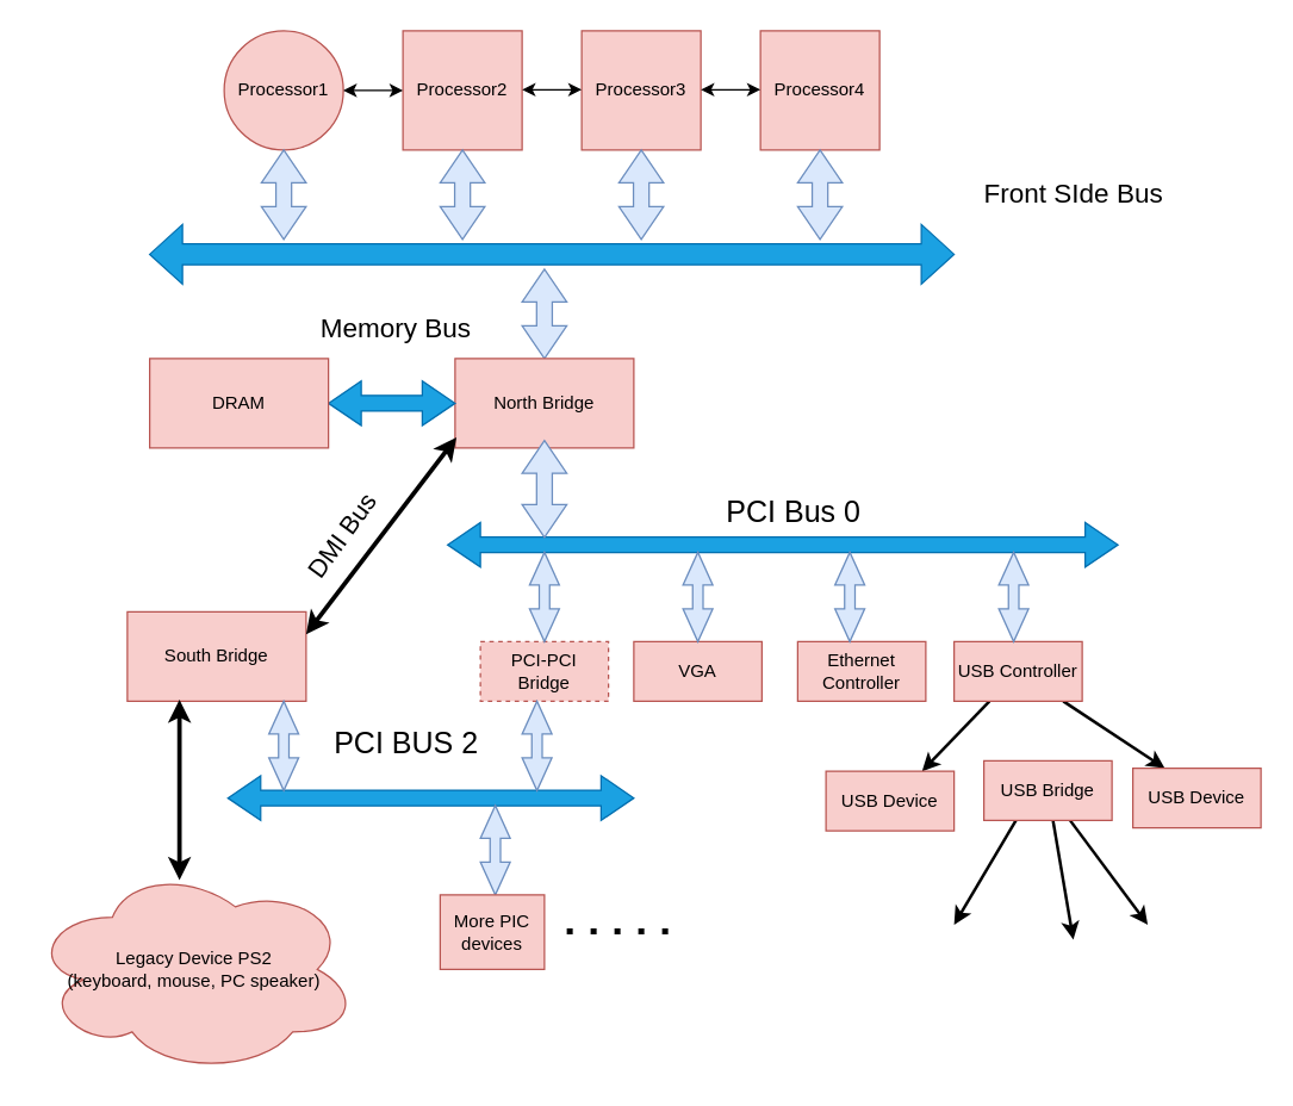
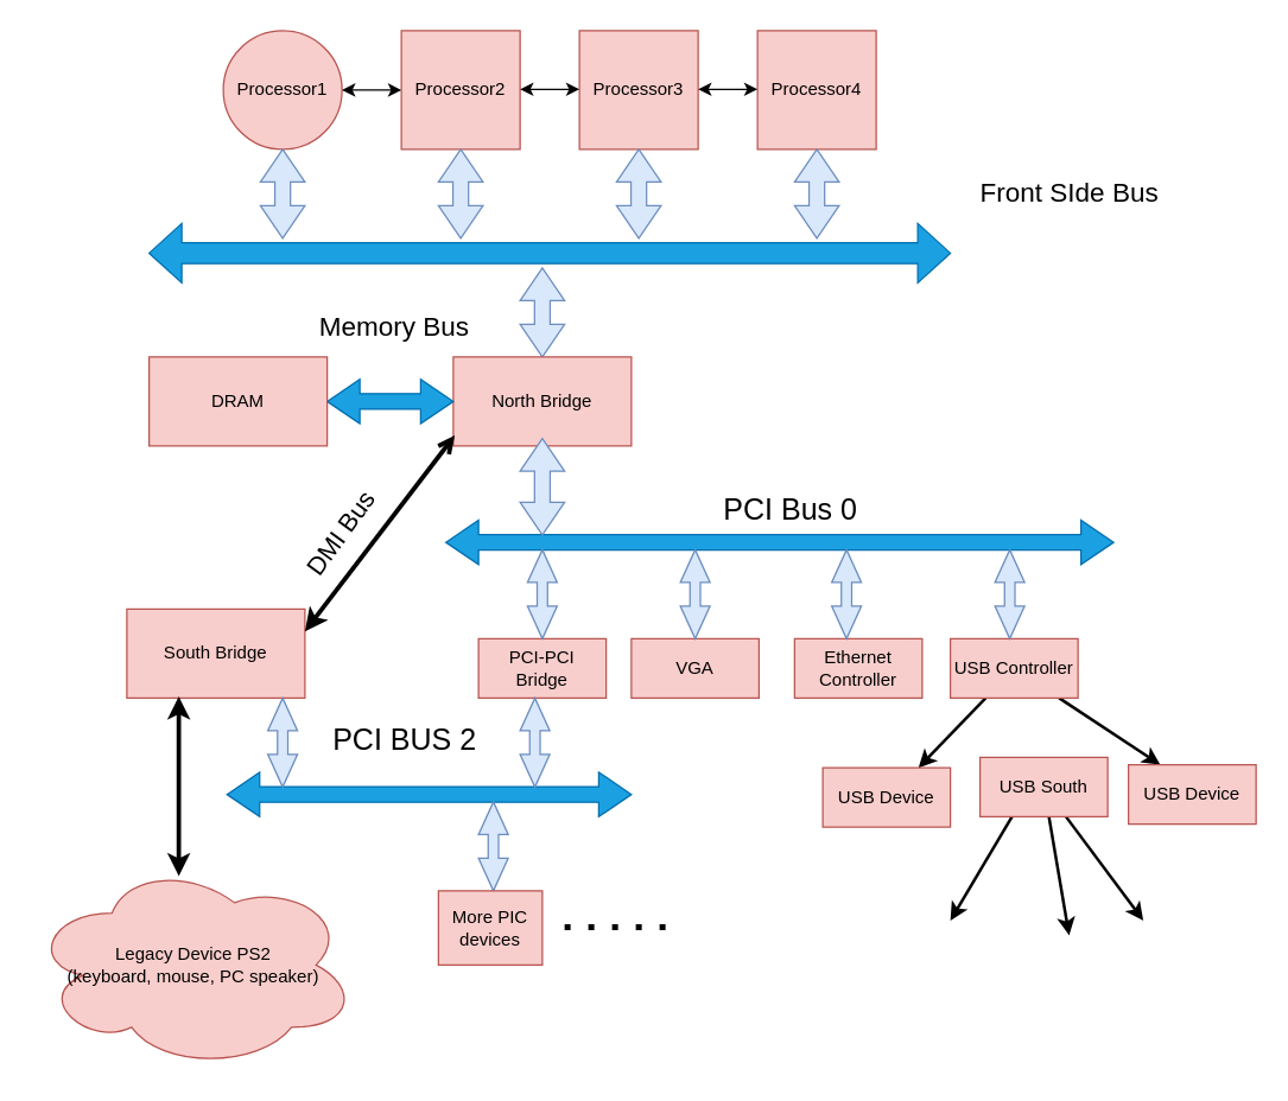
- <mxCell id="21" value="" style="endArrow=classic;startArrow=classic;html=1;exitX=1;exitY=0.25;exitDx=0;exitDy=0;entryX=0.008;entryY=0.883;entryDx=0;entryDy=0;strokeWidth=3;entryPerimeter=0;" edge="1" parent="1" source="20" target="16"><mxGeometry width="50" height="50" relative="1" as="geometry"><mxPoint x="240" y="380" as="sourcePoint" /><mxPoint x="290" y="330" as="targetPoint" /></mxGeometry></mxCell>
+ <mxCell id="21" value="" style="endArrow=open;startArrow=classic;html=1;exitX=1;exitY=0.25;exitDx=0;exitDy=0;entryX=0.008;entryY=0.883;entryDx=0;entryDy=0;strokeWidth=3;entryPerimeter=0;" edge="1" parent="1" source="20" target="16"><mxGeometry width="50" height="50" relative="1" as="geometry"><mxPoint x="240" y="380" as="sourcePoint" /><mxPoint x="290" y="330" as="targetPoint" /></mxGeometry></mxCell>
- <mxCell id="25" value="PCI-PCI&lt;br&gt;Bridge" style="rounded=0;whiteSpace=wrap;html=1;fillColor=#f8cecc;strokeColor=#b85450;dashed=1;" vertex="1" parent="1"><mxGeometry x="322" y="430" width="86" height="40" as="geometry" /></mxCell>
+ <mxCell id="25" value="PCI-PCI&lt;br&gt;Bridge" style="rounded=0;whiteSpace=wrap;html=1;fillColor=#f8cecc;strokeColor=#b85450;" vertex="1" parent="1"><mxGeometry x="322" y="430" width="86" height="40" as="geometry" /></mxCell>
- <mxCell id="48" value="USB Bridge" style="rounded=0;whiteSpace=wrap;html=1;fillColor=#f8cecc;strokeColor=#b85450;" vertex="1" parent="1"><mxGeometry x="660" y="510" width="86" height="40" as="geometry" /></mxCell>
+ <mxCell id="48" value="USB South" style="rounded=0;whiteSpace=wrap;html=1;fillColor=#f8cecc;strokeColor=#b85450;" vertex="1" parent="1"><mxGeometry x="660" y="510" width="86" height="40" as="geometry" /></mxCell>
